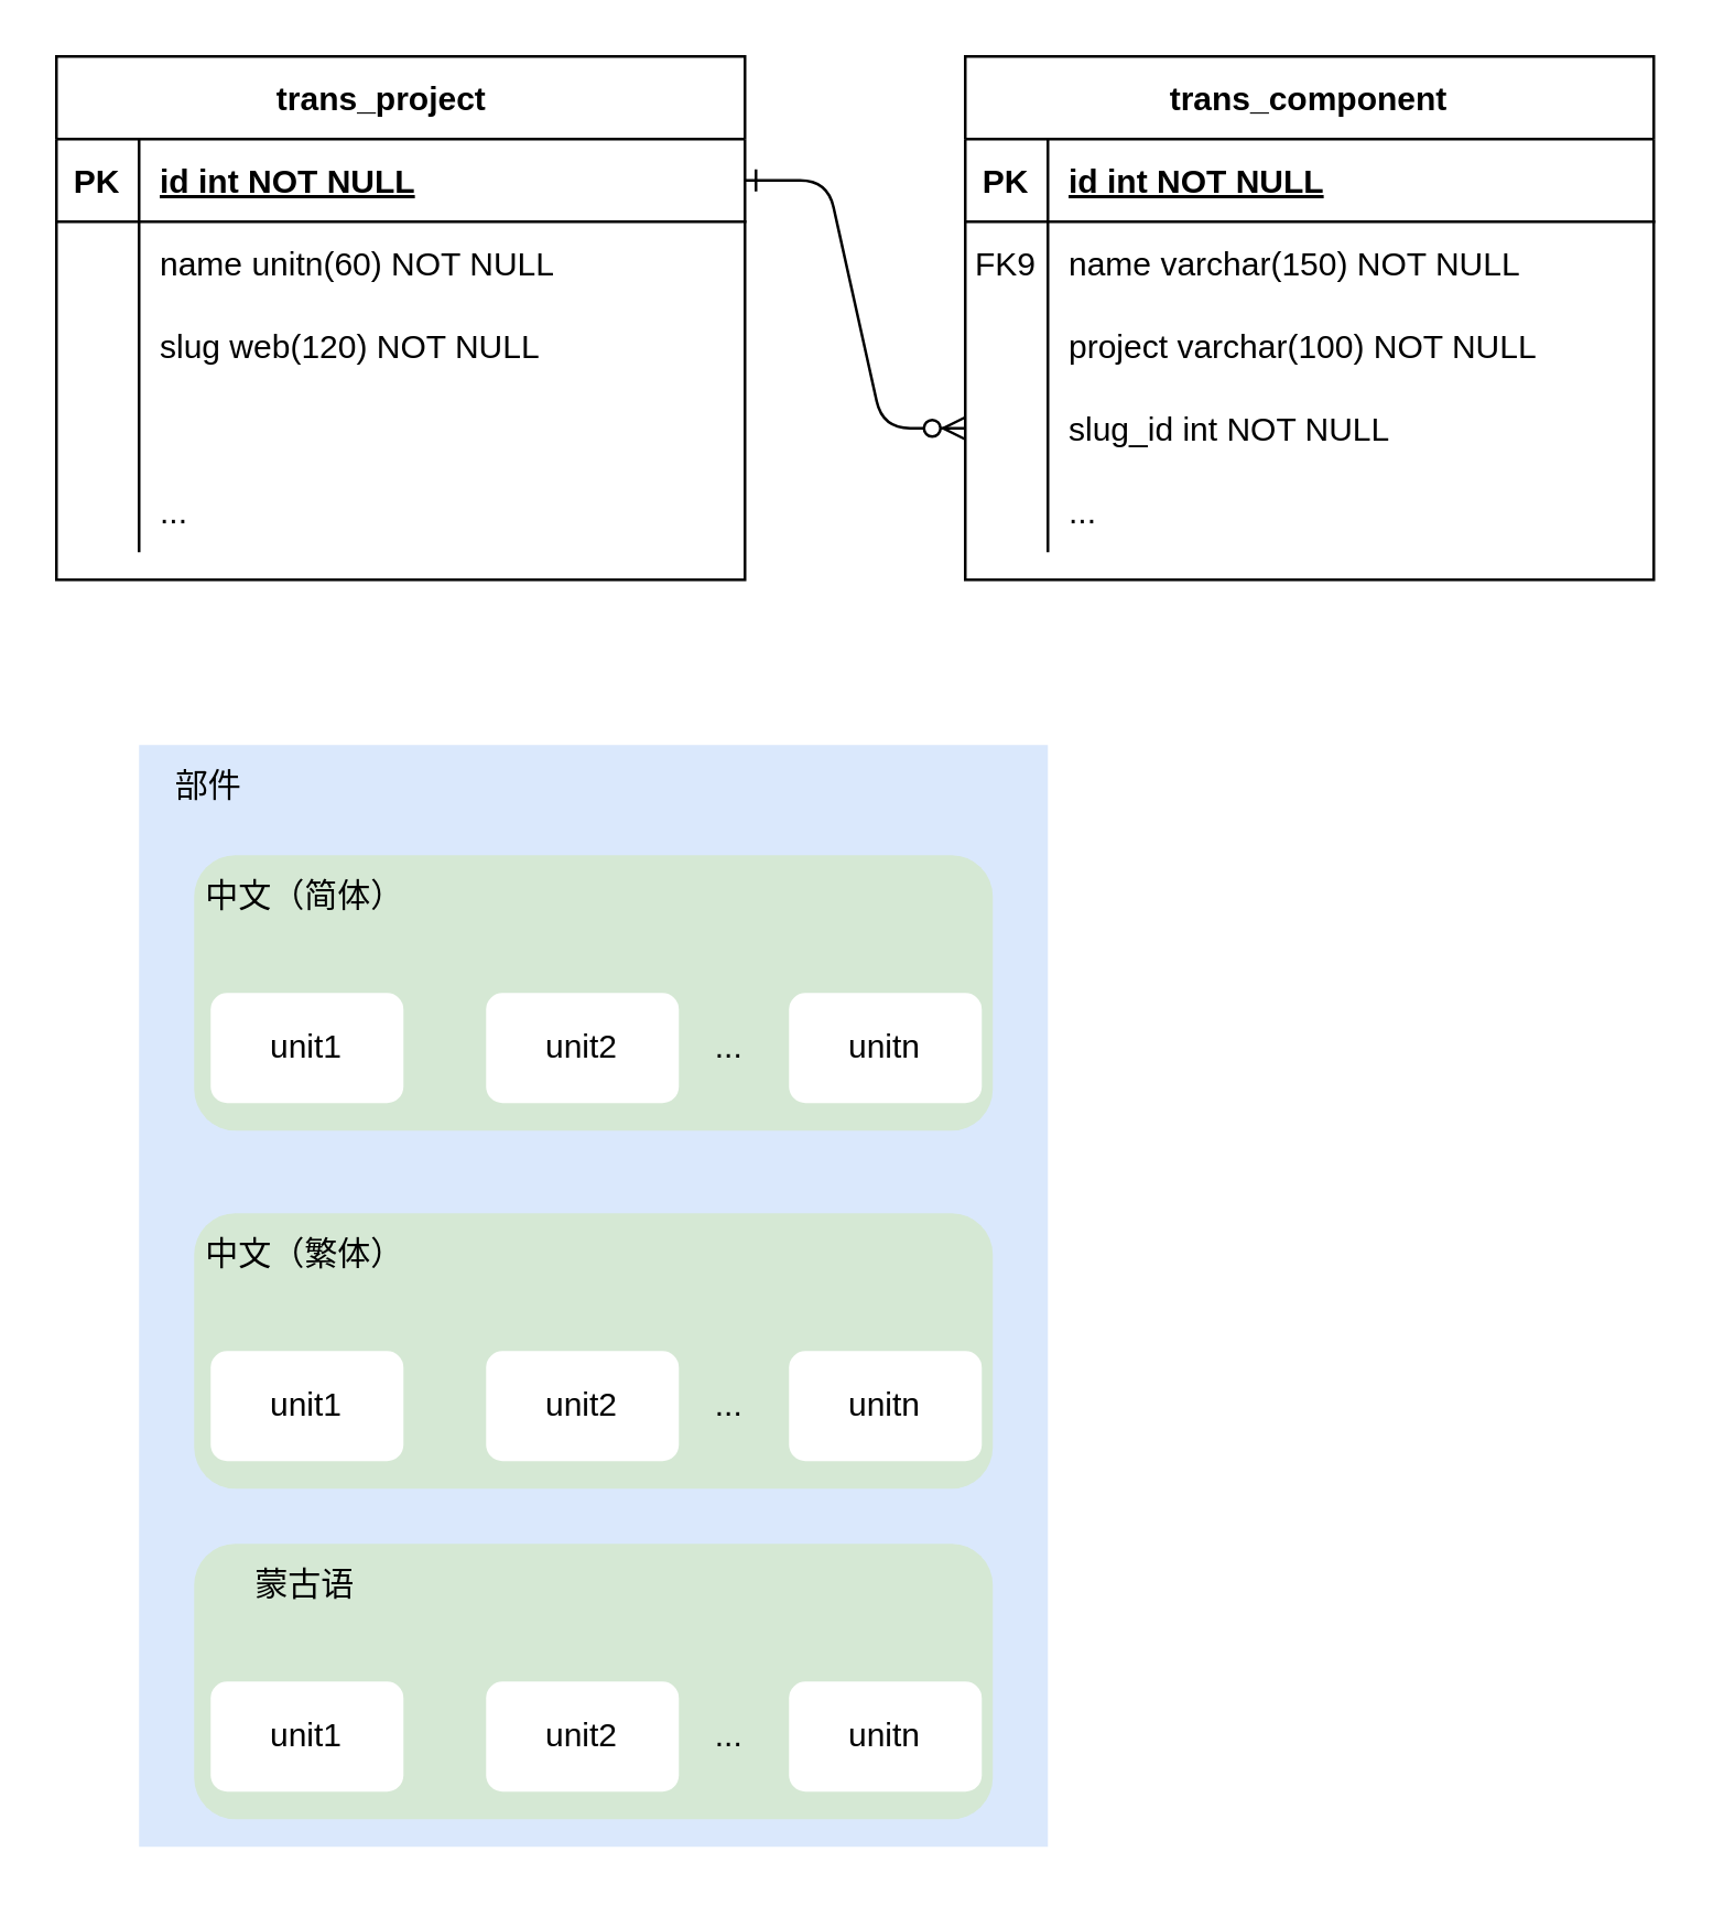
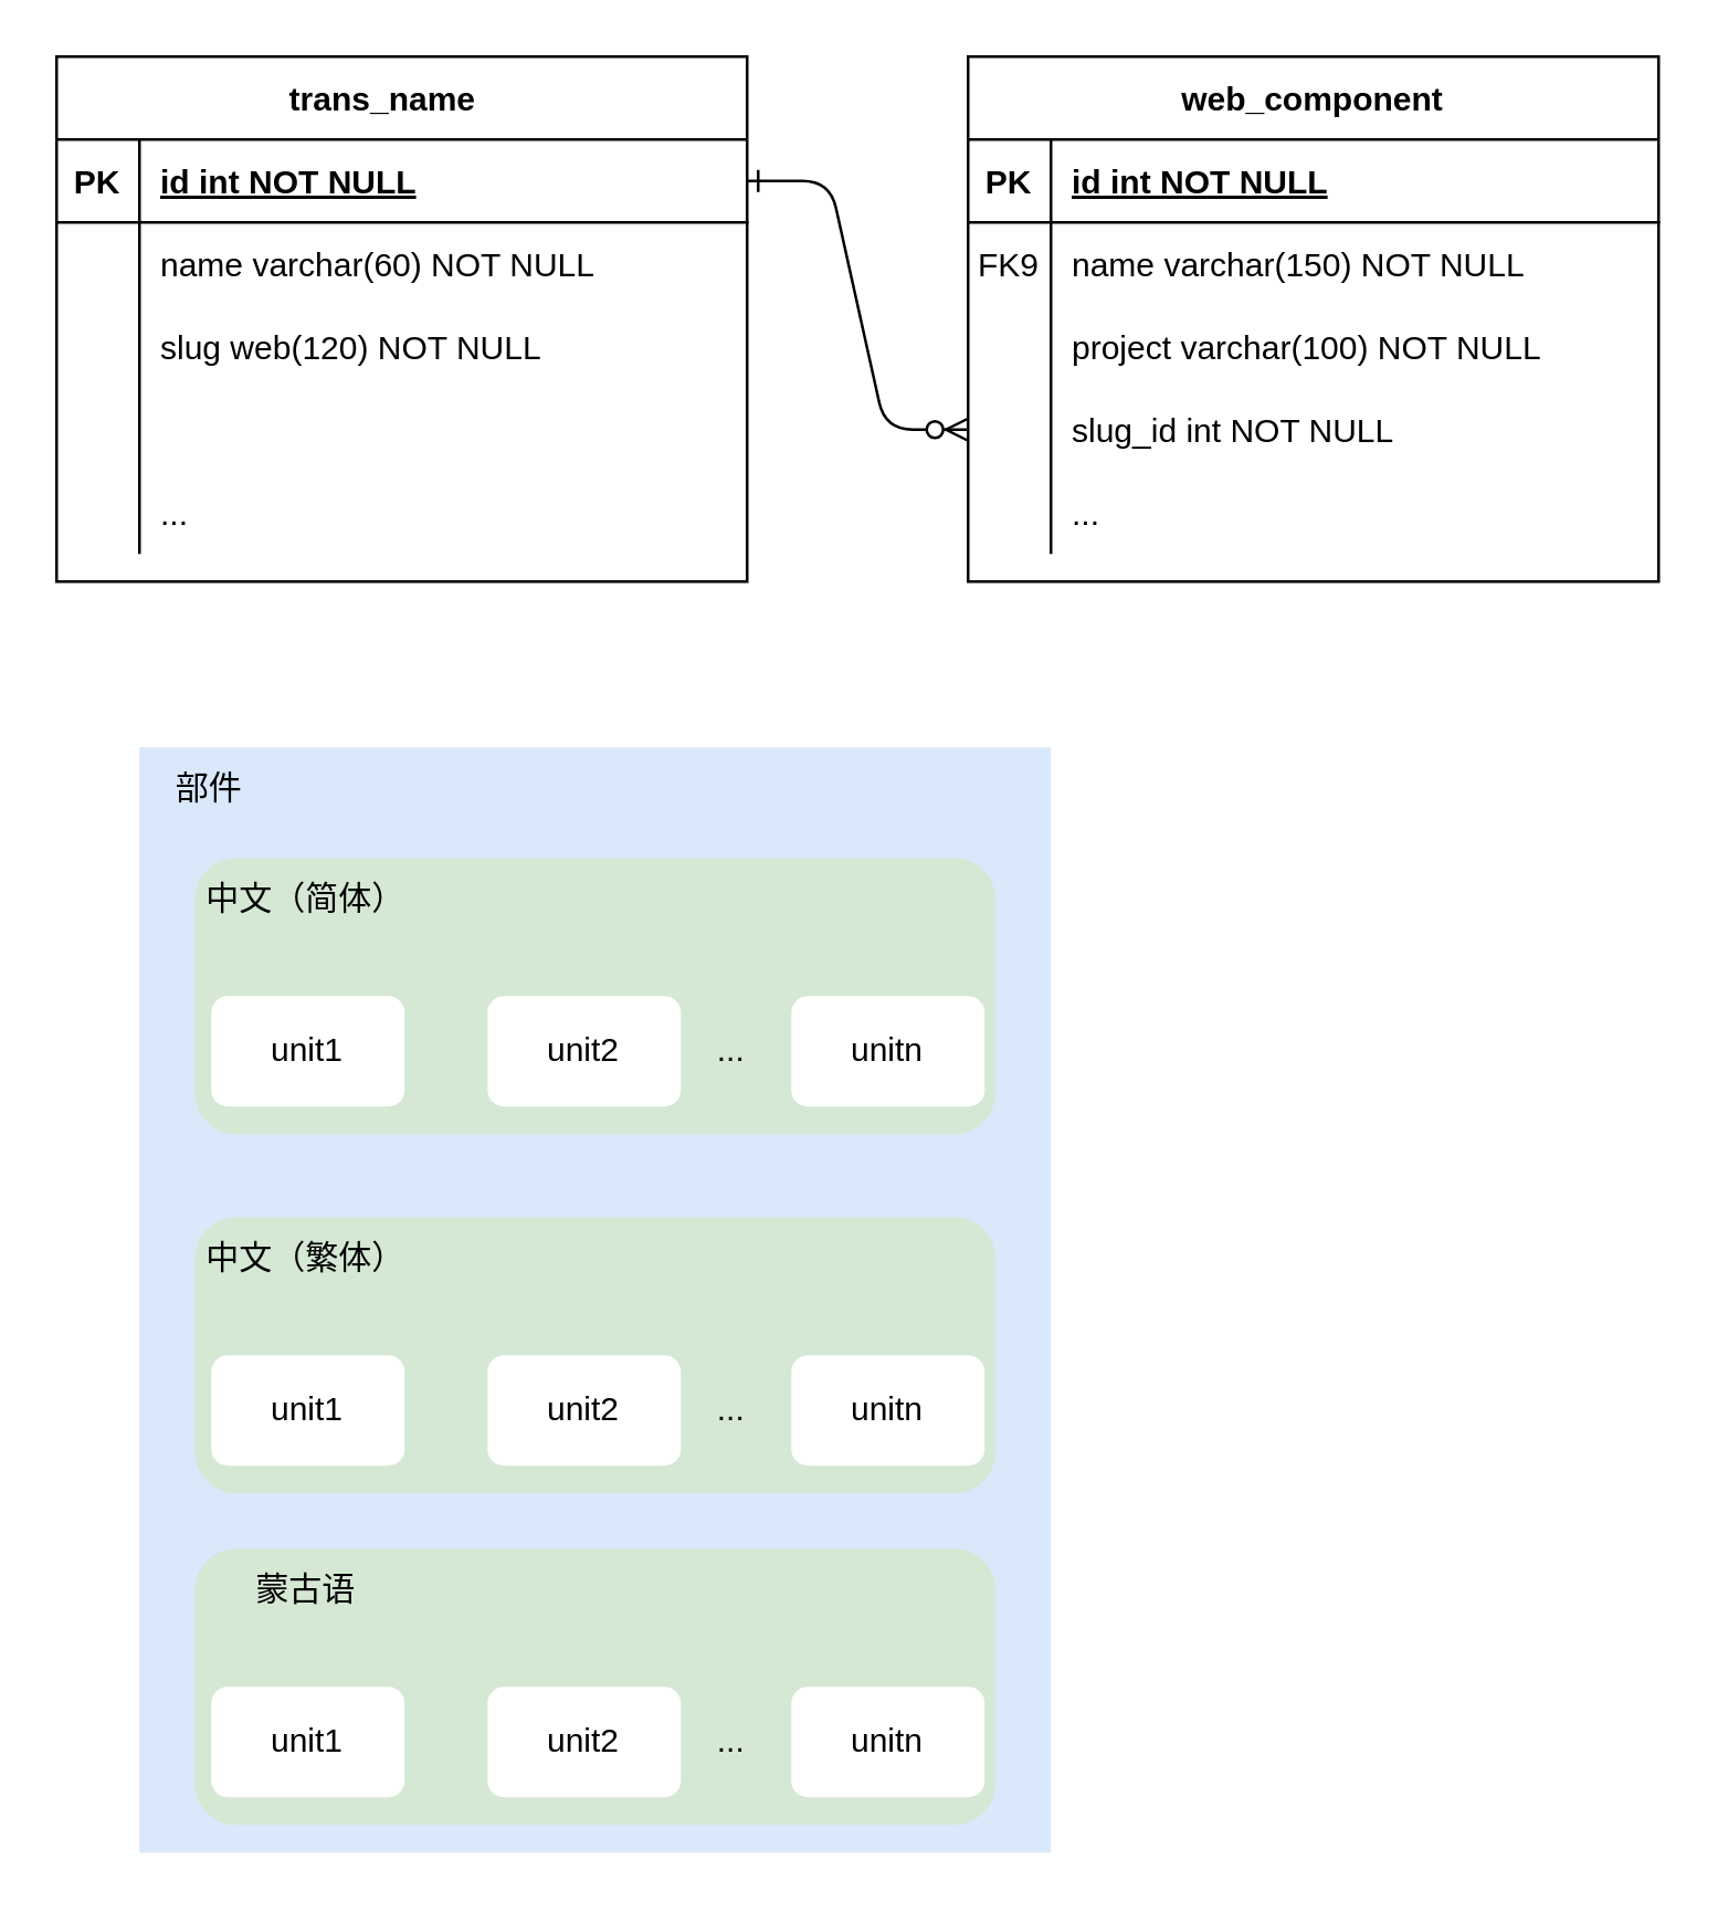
- <mxCell id="19" value="trans_project    " style="shape=table;startSize=30;container=1;collapsible=1;childLayout=tableLayout;fixedRows=1;rowLines=0;fontStyle=1;align=center;resizeLast=1;" parent="1" vertex="1"><mxGeometry x="20" y="20" width="250" height="190" as="geometry" /></mxCell>
+ <mxCell id="19" value="trans_name    " style="shape=table;startSize=30;container=1;collapsible=1;childLayout=tableLayout;fixedRows=1;rowLines=0;fontStyle=1;align=center;resizeLast=1;" parent="1" vertex="1"><mxGeometry x="20" y="20" width="250" height="190" as="geometry" /></mxCell>
- <mxCell id="3" value="trans_component" style="shape=table;startSize=30;container=1;collapsible=1;childLayout=tableLayout;fixedRows=1;rowLines=0;fontStyle=1;align=center;resizeLast=1;" parent="1" vertex="1"><mxGeometry x="350" y="20" width="250" height="190" as="geometry"><mxRectangle x="450" y="120" width="140" height="30" as="alternateBounds" /></mxGeometry></mxCell>
+ <mxCell id="3" value="web_component" style="shape=table;startSize=30;container=1;collapsible=1;childLayout=tableLayout;fixedRows=1;rowLines=0;fontStyle=1;align=center;resizeLast=1;" parent="1" vertex="1"><mxGeometry x="350" y="20" width="250" height="190" as="geometry"><mxRectangle x="450" y="120" width="140" height="30" as="alternateBounds" /></mxGeometry></mxCell>
- <mxCell id="25" value="name unitn(60) NOT NULL" style="shape=partialRectangle;overflow=hidden;connectable=0;fillColor=none;top=0;left=0;bottom=0;right=0;align=left;spacingLeft=6;" vertex="1" parent="23"><mxGeometry x="30" width="220" height="30" as="geometry"><mxRectangle width="220" height="30" as="alternateBounds" /></mxGeometry></mxCell>
+ <mxCell id="25" value="name varchar(60) NOT NULL" style="shape=partialRectangle;overflow=hidden;connectable=0;fillColor=none;top=0;left=0;bottom=0;right=0;align=left;spacingLeft=6;" vertex="1" parent="23"><mxGeometry x="30" width="220" height="30" as="geometry"><mxRectangle width="220" height="30" as="alternateBounds" /></mxGeometry></mxCell>
